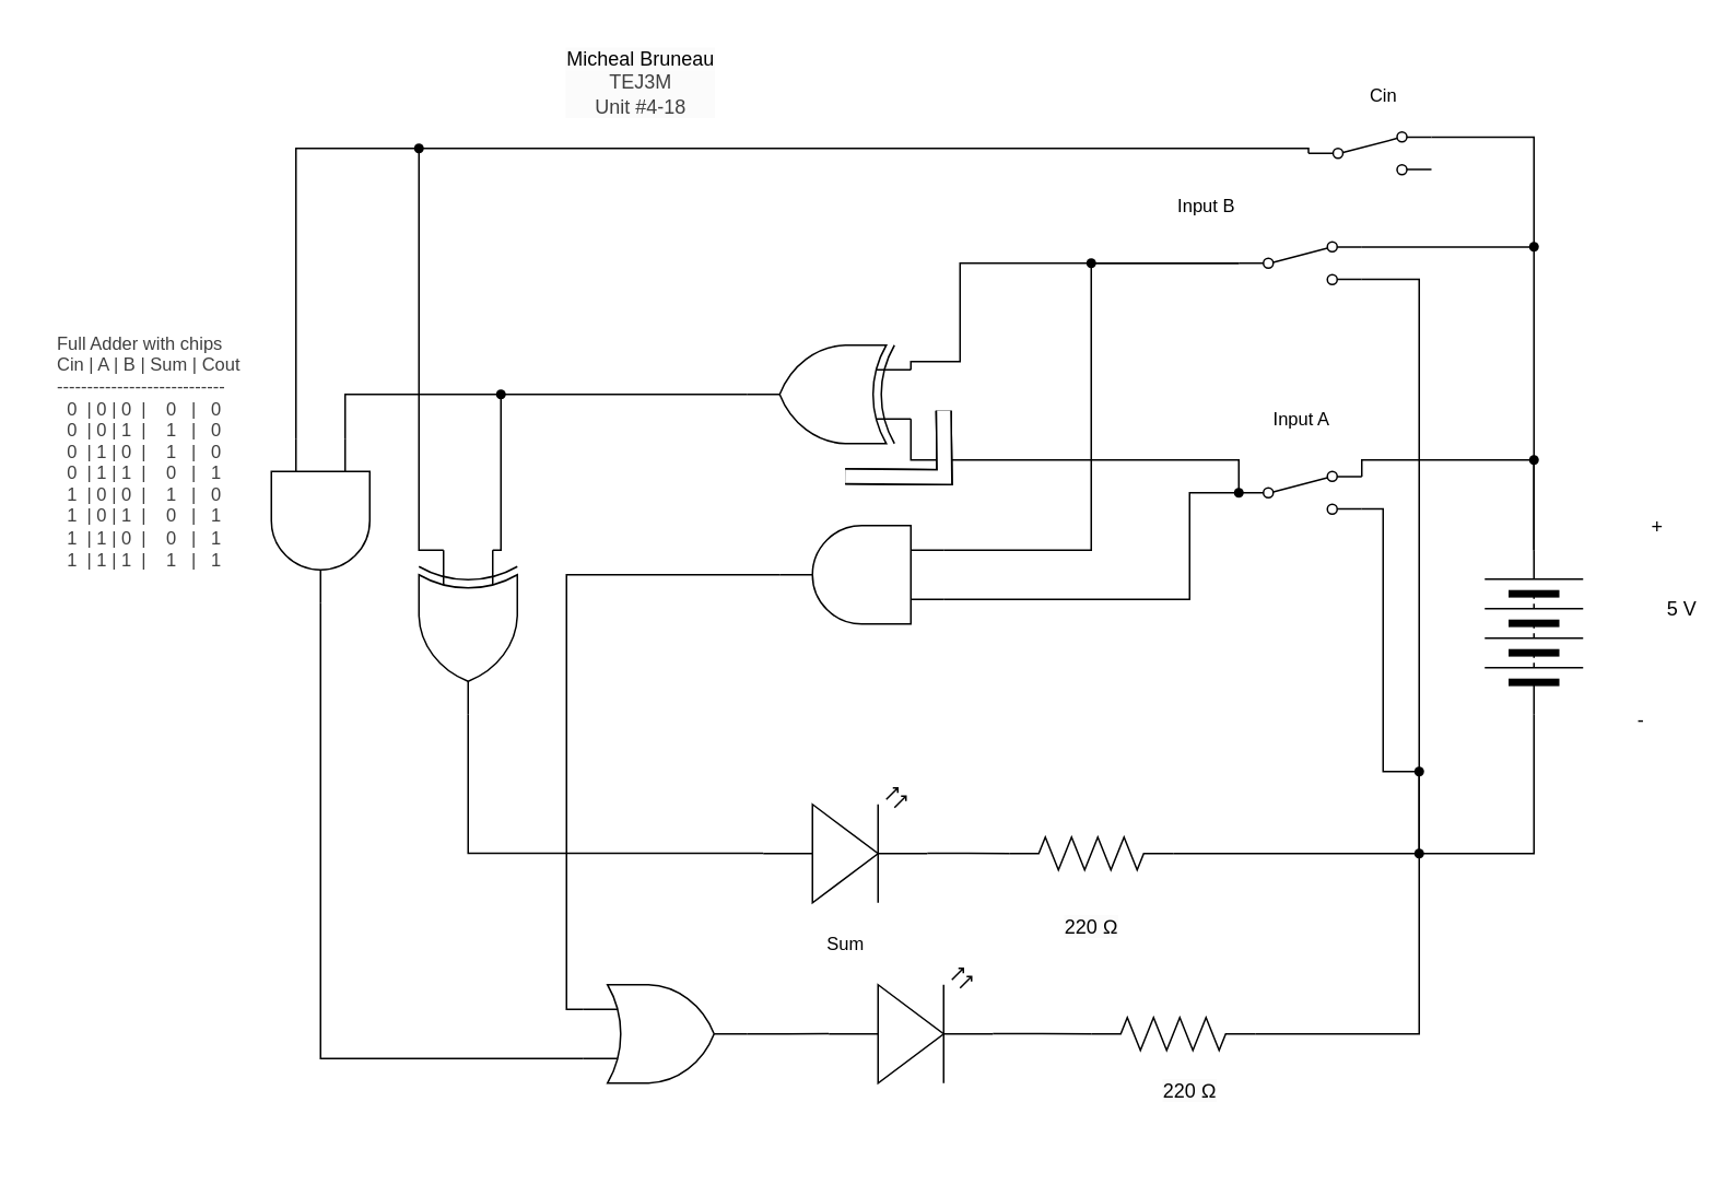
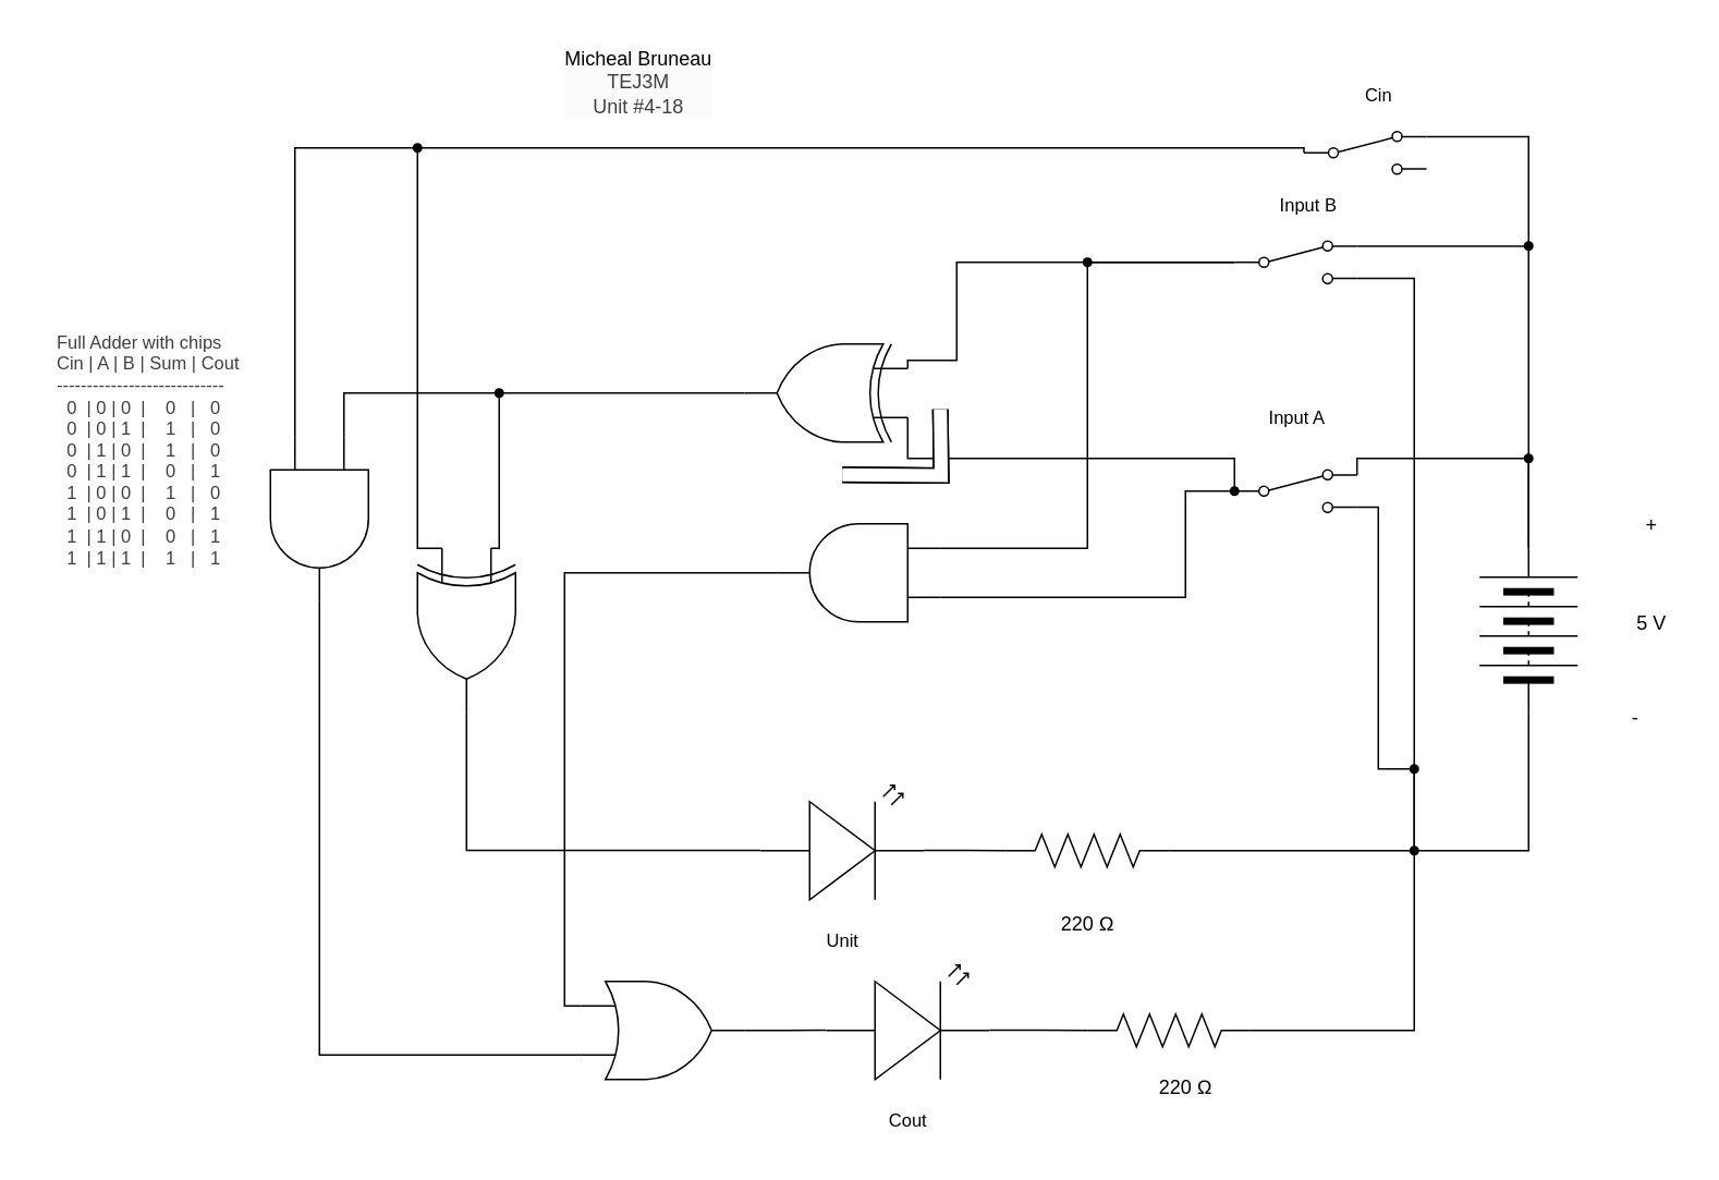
- <mxCell id="17" value="Input B" style="text;html=1;align=center;verticalAlign=middle;resizable=0;points=[];autosize=1;strokeColor=none;fillColor=none;fontFamily=Helvetica;fontSize=11;fontColor=default;labelBackgroundColor=default;" parent="1" vertex="1"><mxGeometry x="705" y="110" width="60" height="30" as="geometry" /></mxCell>
+ <mxCell id="17" value="Input B" style="text;html=1;align=center;verticalAlign=middle;resizable=0;points=[];autosize=1;strokeColor=none;fillColor=none;fontFamily=Helvetica;fontSize=11;fontColor=default;labelBackgroundColor=default;" parent="1" vertex="1"><mxGeometry x="770" y="110" width="60" height="30" as="geometry" /></mxCell>
- <mxCell id="8" value="5 V" style="text;html=1;align=center;verticalAlign=middle;resizable=0;points=[];autosize=1;strokeColor=none;fillColor=none;" parent="1" vertex="1"><mxGeometry x="1005" y="356" width="40" height="30" as="geometry" /></mxCell>
+ <mxCell id="8" value="5 V" style="text;html=1;align=center;verticalAlign=middle;resizable=0;points=[];autosize=1;strokeColor=none;fillColor=none;" parent="1" vertex="1"><mxGeometry x="990" y="366" width="40" height="30" as="geometry" /></mxCell>
- <mxCell id="14" value="Sum" style="text;html=1;align=center;verticalAlign=middle;resizable=0;points=[];autosize=1;strokeColor=none;fillColor=none;fontFamily=Helvetica;fontSize=11;fontColor=default;labelBackgroundColor=default;" parent="1" vertex="1"><mxGeometry x="490" y="560" width="50" height="30" as="geometry" /></mxCell>
+ <mxCell id="14" value="Unit" style="text;html=1;align=center;verticalAlign=middle;resizable=0;points=[];autosize=1;strokeColor=none;fillColor=none;fontFamily=Helvetica;fontSize=11;fontColor=default;labelBackgroundColor=default;" parent="1" vertex="1"><mxGeometry x="490" y="560" width="50" height="30" as="geometry" /></mxCell>
+ <mxCell id="32" value="Cout" style="text;html=1;align=center;verticalAlign=middle;resizable=0;points=[];autosize=1;strokeColor=none;fillColor=none;fontFamily=Helvetica;fontSize=11;fontColor=default;labelBackgroundColor=default;" parent="1" vertex="1"><mxGeometry x="530" y="670" width="50" height="30" as="geometry" /></mxCell>
